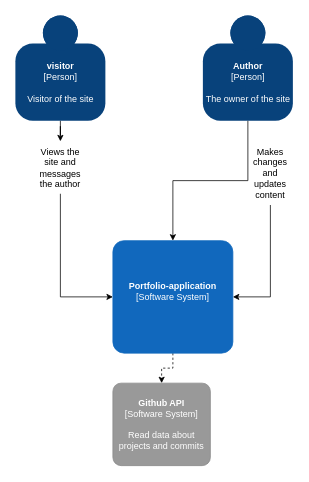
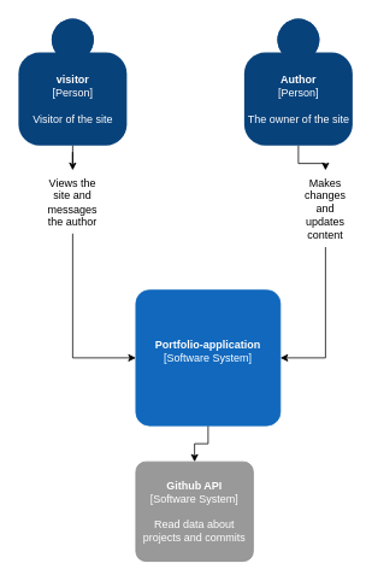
- <mxCell id="2" value="" style="edgeStyle=orthogonalEdgeStyle;rounded=0;orthogonalLoop=1;jettySize=auto;html=1;" edge="1" parent="1" source="3" target="11"><mxGeometry relative="1" as="geometry" /></mxCell>
+ <mxCell id="2" value="" style="edgeStyle=orthogonalEdgeStyle;rounded=0;orthogonalLoop=1;jettySize=auto;html=1;" edge="1" parent="1" source="3" target="7"><mxGeometry relative="1" as="geometry" /></mxCell>
- <mxCell id="10" value="" style="edgeStyle=orthogonalEdgeStyle;rounded=0;orthogonalLoop=1;jettySize=auto;html=1;dashed=1;" edge="1" parent="1" source="11" target="12"><mxGeometry relative="1" as="geometry" /></mxCell>
+ <mxCell id="10" value="" style="edgeStyle=orthogonalEdgeStyle;rounded=0;orthogonalLoop=1;jettySize=auto;html=1;" edge="1" parent="1" source="11" target="12"><mxGeometry relative="1" as="geometry" /></mxCell>
